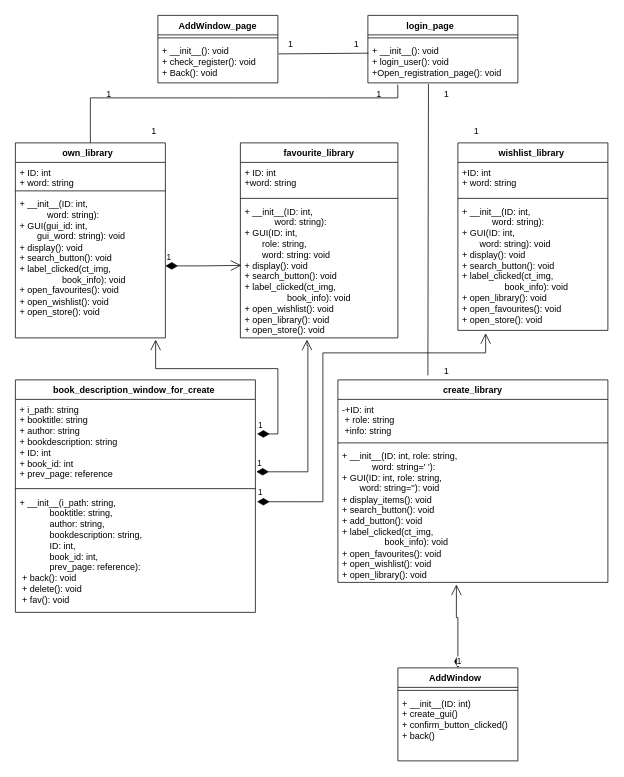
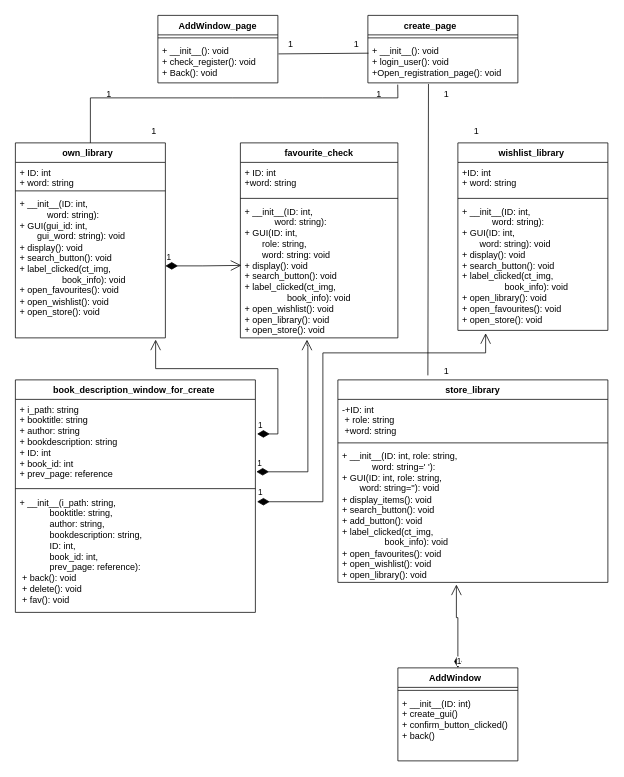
- <mxCell id="25" value="login_page&amp;nbsp; &amp;nbsp; &amp;nbsp; &amp;nbsp; &amp;nbsp;&amp;nbsp;" style="swimlane;fontStyle=1;align=center;verticalAlign=top;childLayout=stackLayout;horizontal=1;startSize=26;horizontalStack=0;resizeParent=1;resizeParentMax=0;resizeLast=0;collapsible=1;marginBottom=0;whiteSpace=wrap;html=1;" parent="1" vertex="1"><mxGeometry x="490" y="20" width="200" height="90" as="geometry" /></mxCell>
+ <mxCell id="25" value="create_page&amp;nbsp; &amp;nbsp; &amp;nbsp; &amp;nbsp; &amp;nbsp;&amp;nbsp;" style="swimlane;fontStyle=1;align=center;verticalAlign=top;childLayout=stackLayout;horizontal=1;startSize=26;horizontalStack=0;resizeParent=1;resizeParentMax=0;resizeLast=0;collapsible=1;marginBottom=0;whiteSpace=wrap;html=1;" parent="1" vertex="1"><mxGeometry x="490" y="20" width="200" height="90" as="geometry" /></mxCell>
- <mxCell id="10" value="favourite_library" style="swimlane;fontStyle=1;align=center;verticalAlign=top;childLayout=stackLayout;horizontal=1;startSize=26;horizontalStack=0;resizeParent=1;resizeParentMax=0;resizeLast=0;collapsible=1;marginBottom=0;whiteSpace=wrap;html=1;" parent="1" vertex="1"><mxGeometry x="320" y="190" width="210" height="260" as="geometry" /></mxCell>
+ <mxCell id="10" value="favourite_check" style="swimlane;fontStyle=1;align=center;verticalAlign=top;childLayout=stackLayout;horizontal=1;startSize=26;horizontalStack=0;resizeParent=1;resizeParentMax=0;resizeLast=0;collapsible=1;marginBottom=0;whiteSpace=wrap;html=1;" parent="1" vertex="1"><mxGeometry x="320" y="190" width="210" height="260" as="geometry" /></mxCell>
- <mxCell id="6" value="create_library" style="swimlane;fontStyle=1;align=center;verticalAlign=top;childLayout=stackLayout;horizontal=1;startSize=26;horizontalStack=0;resizeParent=1;resizeParentMax=0;resizeLast=0;collapsible=1;marginBottom=0;whiteSpace=wrap;html=1;" parent="1" vertex="1"><mxGeometry x="450" y="506" width="360" height="270" as="geometry" /></mxCell>
+ <mxCell id="6" value="store_library" style="swimlane;fontStyle=1;align=center;verticalAlign=top;childLayout=stackLayout;horizontal=1;startSize=26;horizontalStack=0;resizeParent=1;resizeParentMax=0;resizeLast=0;collapsible=1;marginBottom=0;whiteSpace=wrap;html=1;" parent="1" vertex="1"><mxGeometry x="450" y="506" width="360" height="270" as="geometry" /></mxCell>
- <mxCell id="7" value="&lt;div&gt;-+ID: int&amp;nbsp; &amp;nbsp; &amp;nbsp;&amp;nbsp;&lt;/div&gt;&lt;div&gt;&amp;nbsp;+ role: string&amp;nbsp;&lt;/div&gt;&lt;div&gt;&amp;nbsp;+info: string&lt;/div&gt;" style="text;strokeColor=none;fillColor=none;align=left;verticalAlign=top;spacingLeft=4;spacingRight=4;overflow=hidden;rotatable=0;points=[[0,0.5],[1,0.5]];portConstraint=eastwest;whiteSpace=wrap;html=1;" parent="6" vertex="1"><mxGeometry y="26" width="360" height="54" as="geometry" /></mxCell>
+ <mxCell id="7" value="&lt;div&gt;-+ID: int&amp;nbsp; &amp;nbsp; &amp;nbsp;&amp;nbsp;&lt;/div&gt;&lt;div&gt;&amp;nbsp;+ role: string&amp;nbsp;&lt;/div&gt;&lt;div&gt;&amp;nbsp;+word: string&lt;/div&gt;" style="text;strokeColor=none;fillColor=none;align=left;verticalAlign=top;spacingLeft=4;spacingRight=4;overflow=hidden;rotatable=0;points=[[0,0.5],[1,0.5]];portConstraint=eastwest;whiteSpace=wrap;html=1;" parent="6" vertex="1"><mxGeometry y="26" width="360" height="54" as="geometry" /></mxCell>
